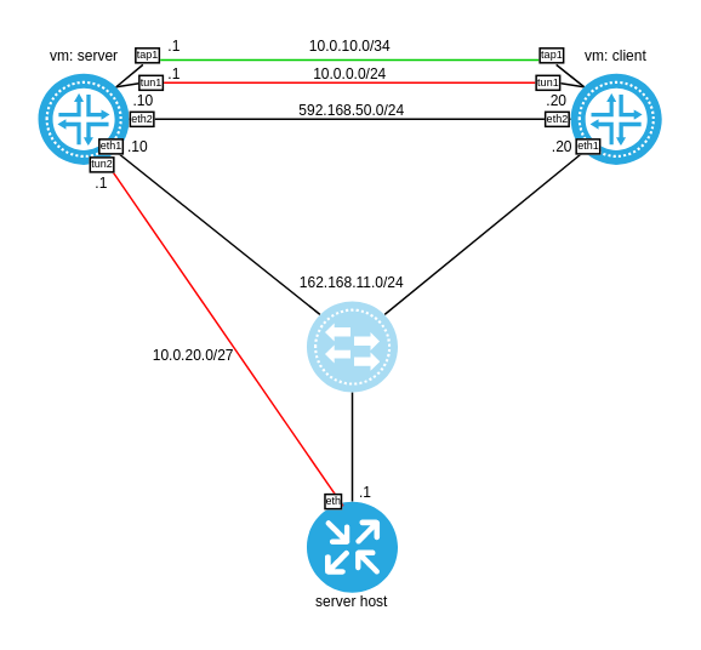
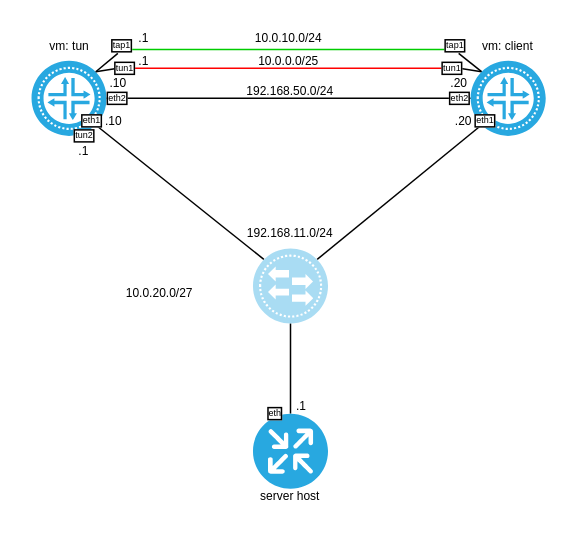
- <mxCell id="36" value="10.0.10.0/34" style="text;html=1;strokeColor=none;fillColor=none;align=center;verticalAlign=middle;whiteSpace=wrap;rounded=0;fontSize=8;" parent="1" vertex="1"><mxGeometry x="156.5" y="20" width="70" height="10" as="geometry" /></mxCell>
+ <mxCell id="36" value="10.0.10.0/24" style="text;html=1;strokeColor=none;fillColor=none;align=center;verticalAlign=middle;whiteSpace=wrap;rounded=0;fontSize=8;" parent="1" vertex="1"><mxGeometry x="156.5" y="20" width="70" height="10" as="geometry" /></mxCell>
- <mxCell id="15" value="vm: server" style="text;html=1;strokeColor=none;fillColor=none;align=center;verticalAlign=middle;whiteSpace=wrap;rounded=0;fontSize=8;" parent="1" vertex="1"><mxGeometry x="25.5" y="25" width="40" height="10" as="geometry" /></mxCell>
+ <mxCell id="15" value="vm: tun" style="text;html=1;strokeColor=none;fillColor=none;align=center;verticalAlign=middle;whiteSpace=wrap;rounded=0;fontSize=8;" parent="1" vertex="1"><mxGeometry x="25.5" y="25" width="40" height="10" as="geometry" /></mxCell>
- <mxCell id="35" value="10.0.0.0/24" style="text;html=1;strokeColor=none;fillColor=none;align=center;verticalAlign=middle;whiteSpace=wrap;rounded=0;fontSize=8;" parent="1" vertex="1"><mxGeometry x="157" y="35" width="70" height="10" as="geometry" /></mxCell>
+ <mxCell id="35" value="10.0.0.0/25" style="text;html=1;strokeColor=none;fillColor=none;align=center;verticalAlign=middle;whiteSpace=wrap;rounded=0;fontSize=8;" parent="1" vertex="1"><mxGeometry x="157" y="35" width="70" height="10" as="geometry" /></mxCell>
- <mxCell id="7" value="592.168.50.0/24" style="text;html=1;strokeColor=none;fillColor=none;align=center;verticalAlign=middle;whiteSpace=wrap;rounded=0;fontSize=8;" parent="1" vertex="1"><mxGeometry x="158" y="55" width="70" height="10" as="geometry" /></mxCell>
+ <mxCell id="7" value="192.168.50.0/24" style="text;html=1;strokeColor=none;fillColor=none;align=center;verticalAlign=middle;whiteSpace=wrap;rounded=0;fontSize=8;" parent="1" vertex="1"><mxGeometry x="158" y="55" width="70" height="10" as="geometry" /></mxCell>
- <mxCell id="13" value="162.168.11.0/24" style="text;html=1;strokeColor=none;fillColor=none;align=center;verticalAlign=middle;whiteSpace=wrap;rounded=0;fontSize=8;" parent="1" vertex="1"><mxGeometry x="158" y="150" width="70" height="10" as="geometry" /></mxCell>
+ <mxCell id="13" value="192.168.11.0/24" style="text;html=1;strokeColor=none;fillColor=none;align=center;verticalAlign=middle;whiteSpace=wrap;rounded=0;fontSize=8;" parent="1" vertex="1"><mxGeometry x="158" y="150" width="70" height="10" as="geometry" /></mxCell>
- <mxCell id="27" style="edgeStyle=none;rounded=0;orthogonalLoop=1;jettySize=auto;html=1;exitX=1;exitY=0.75;exitDx=0;exitDy=0;entryX=1;entryY=0.75;entryDx=0;entryDy=0;endArrow=none;endFill=0;strokeColor=#FF0000;fontSize=6;" parent="1" source="40" target="39" edge="1"><mxGeometry relative="1" as="geometry" /></mxCell>
